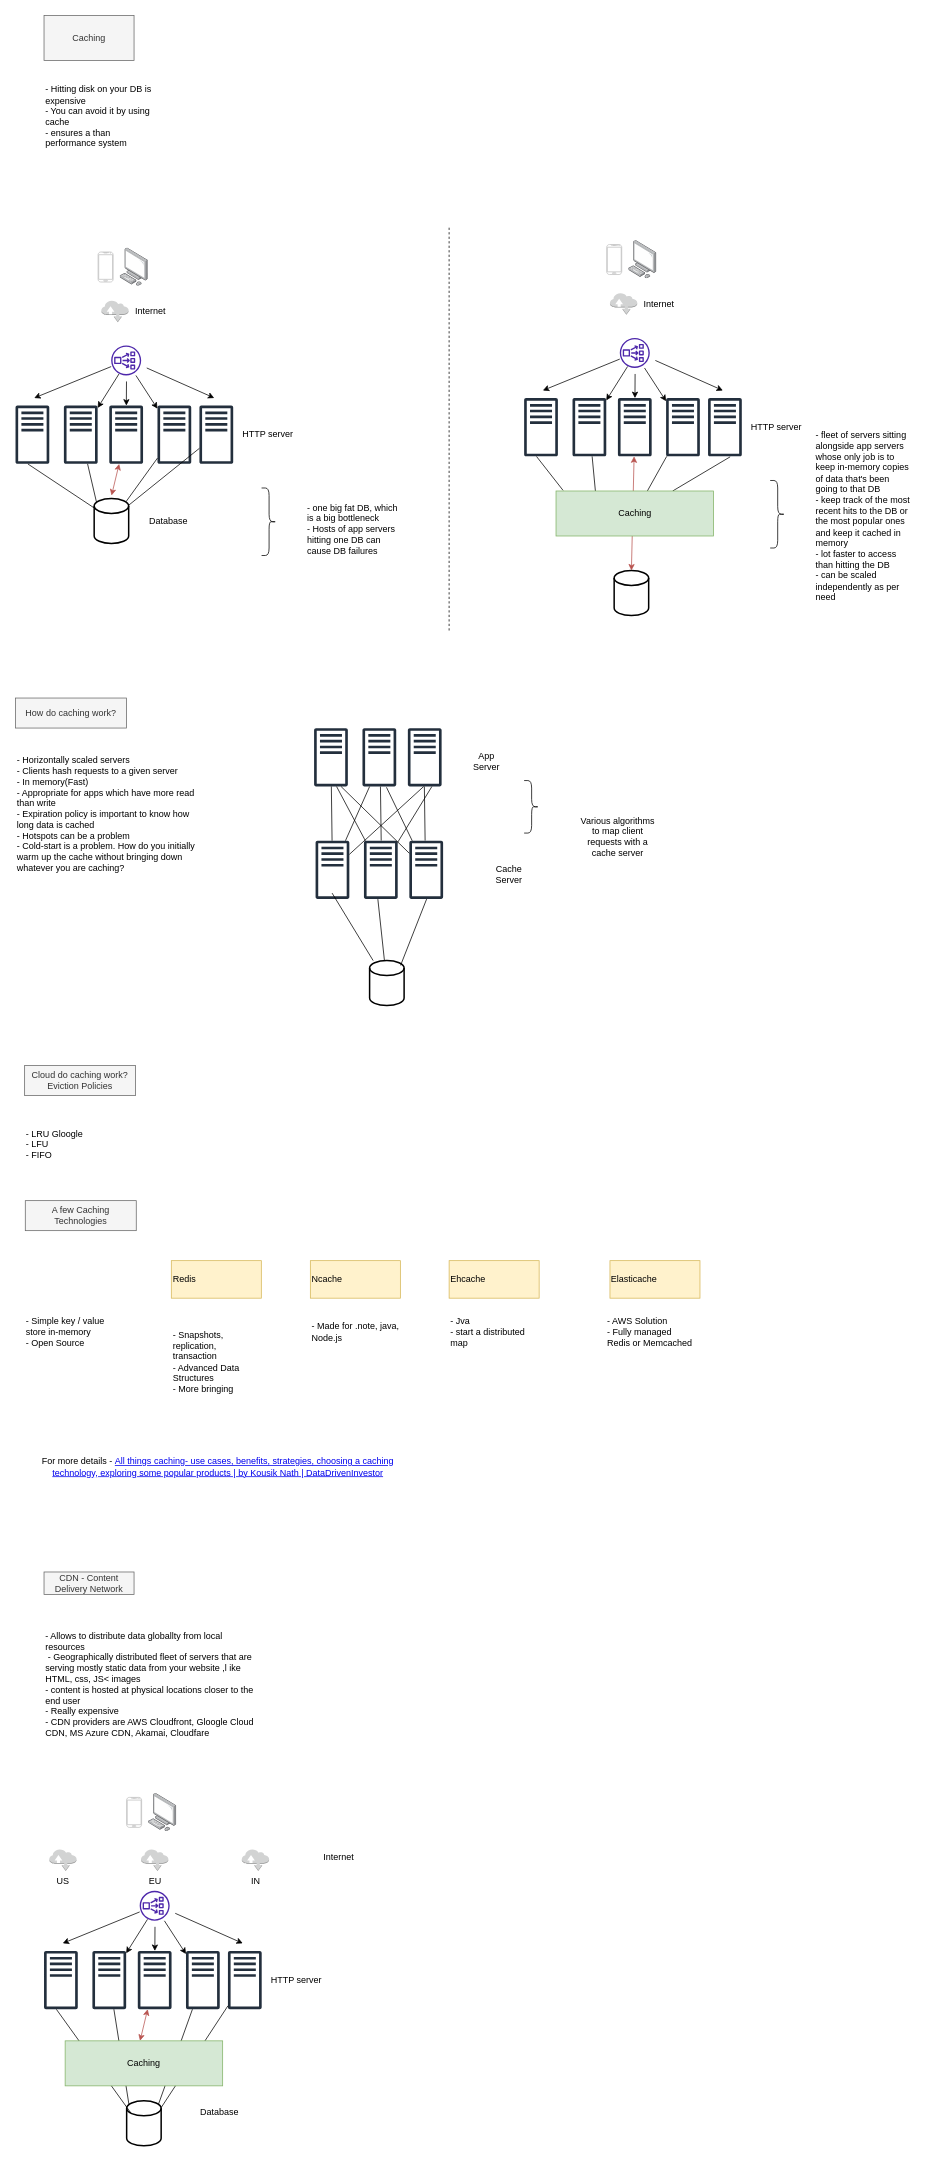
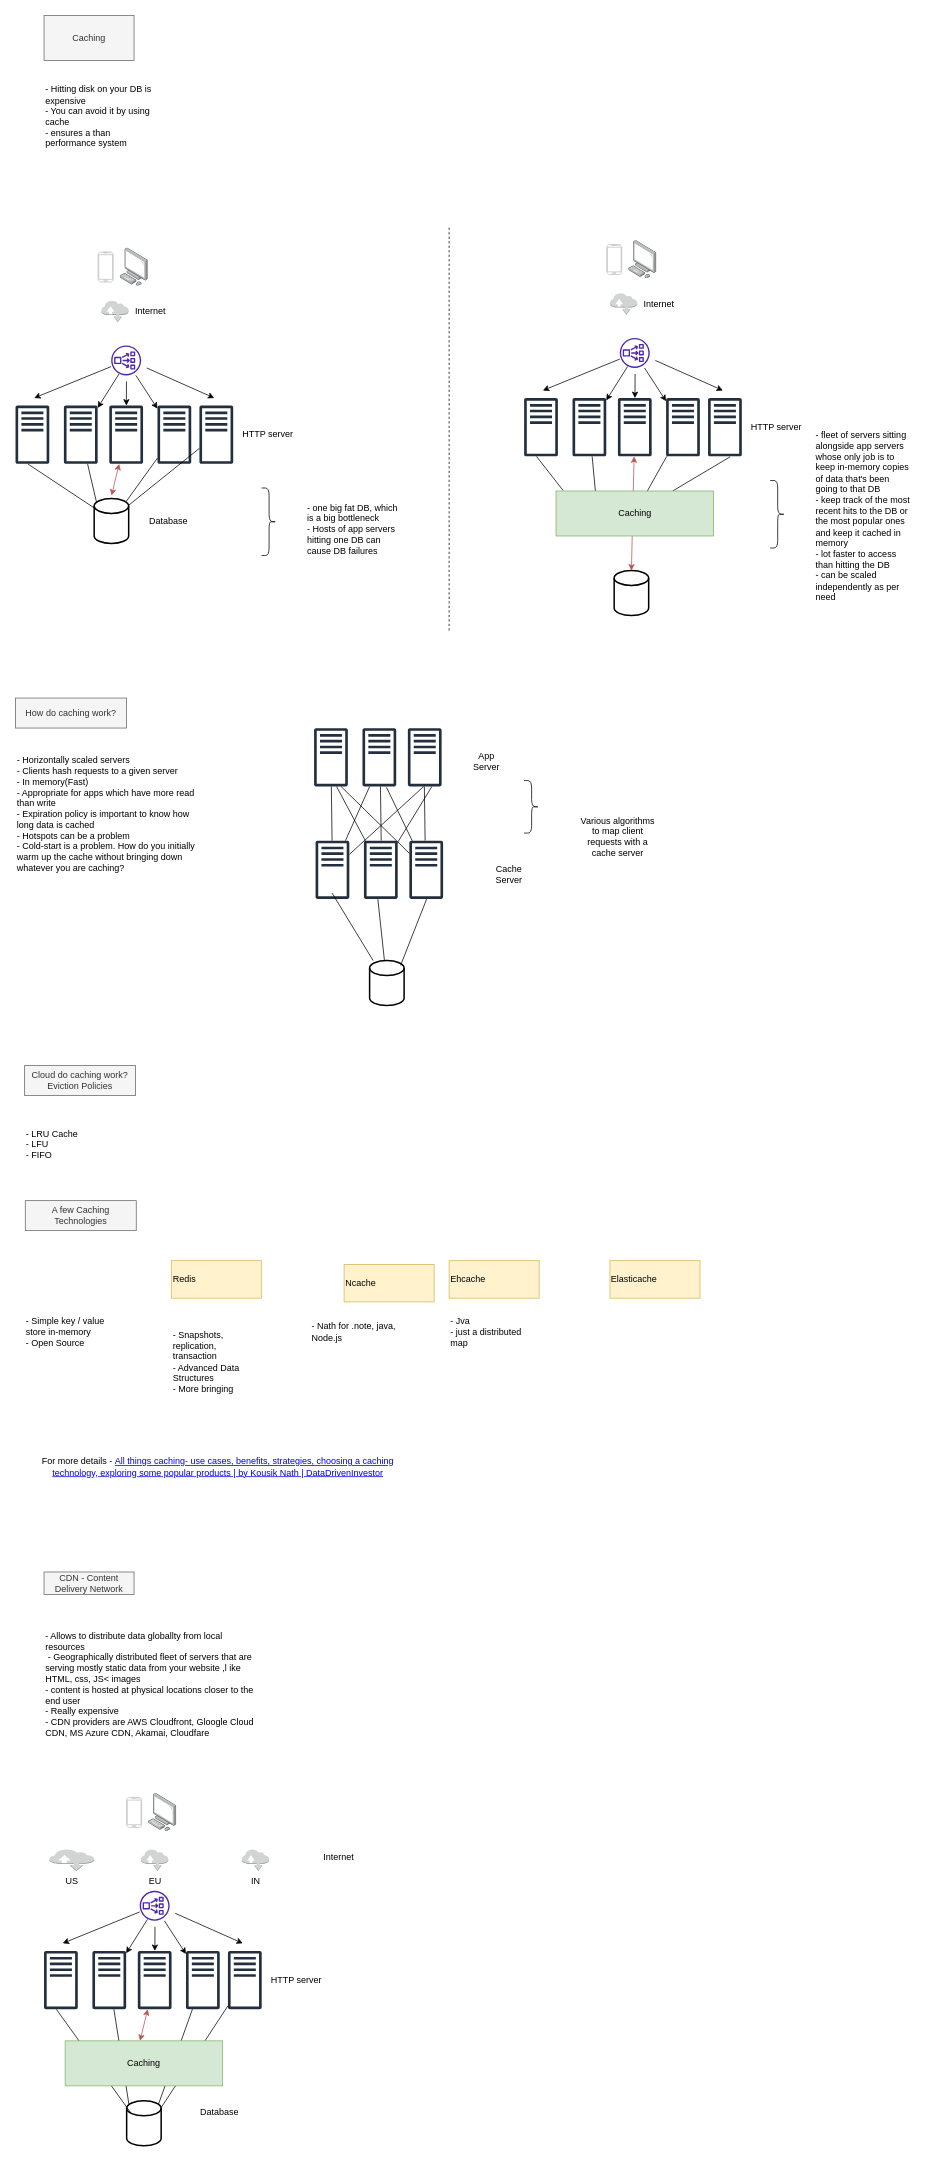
- <mxCell id="82" value="- LRU Gloogle&lt;br&gt;- LFU&lt;br&gt;- FIFO" style="text;strokeColor=none;align=left;fillColor=none;html=1;verticalAlign=middle;whiteSpace=wrap;rounded=0;" vertex="1" parent="1"><mxGeometry x="32.16" y="1500" width="120" height="50" as="geometry" /></mxCell>
+ <mxCell id="82" value="- LRU Cache&lt;br&gt;- LFU&lt;br&gt;- FIFO" style="text;strokeColor=none;align=left;fillColor=none;html=1;verticalAlign=middle;whiteSpace=wrap;rounded=0;" vertex="1" parent="1"><mxGeometry x="32.16" y="1500" width="120" height="50" as="geometry" /></mxCell>
- <mxCell id="85" value="Ncache" style="text;strokeColor=#d6b656;align=left;fillColor=#fff2cc;html=1;verticalAlign=middle;whiteSpace=wrap;rounded=0;" vertex="1" parent="1"><mxGeometry x="413" y="1680" width="120" height="50" as="geometry" /></mxCell>
+ <mxCell id="85" value="Ncache" style="text;strokeColor=#d6b656;align=left;fillColor=#fff2cc;html=1;verticalAlign=middle;whiteSpace=wrap;rounded=0;" vertex="1" parent="1"><mxGeometry x="458" y="1685" width="120" height="50" as="geometry" /></mxCell>
- <mxCell id="90" value="- Made for .note, java, Node.js" style="text;strokeColor=none;align=left;fillColor=none;html=1;verticalAlign=middle;whiteSpace=wrap;rounded=0;" vertex="1" parent="1"><mxGeometry x="413" y="1750" width="120" height="50" as="geometry" /></mxCell>
+ <mxCell id="90" value="- Nath for .note, java, Node.js" style="text;strokeColor=none;align=left;fillColor=none;html=1;verticalAlign=middle;whiteSpace=wrap;rounded=0;" vertex="1" parent="1"><mxGeometry x="413" y="1750" width="120" height="50" as="geometry" /></mxCell>
- <mxCell id="91" value="- Jva&lt;br&gt;- start a distributed map" style="text;strokeColor=none;align=left;fillColor=none;html=1;verticalAlign=middle;whiteSpace=wrap;rounded=0;" vertex="1" parent="1"><mxGeometry x="598" y="1750" width="120" height="50" as="geometry" /></mxCell>
+ <mxCell id="91" value="- Jva&lt;br&gt;- just a distributed map" style="text;strokeColor=none;align=left;fillColor=none;html=1;verticalAlign=middle;whiteSpace=wrap;rounded=0;" vertex="1" parent="1"><mxGeometry x="598" y="1750" width="120" height="50" as="geometry" /></mxCell>
- <mxCell id="92" value="- AWS Solution&lt;br&gt;- Fully managed Redis or Memcached" style="text;strokeColor=none;align=left;fillColor=none;html=1;verticalAlign=middle;whiteSpace=wrap;rounded=0;" vertex="1" parent="1"><mxGeometry x="807.48" y="1750" width="120" height="50" as="geometry" /></mxCell>
- <mxCell id="100" value="US" style="outlineConnect=0;dashed=0;verticalLabelPosition=bottom;verticalAlign=top;align=center;html=1;shape=mxgraph.aws3.internet;fillColor=#D2D3D3;gradientColor=none;" vertex="1" parent="1"><mxGeometry x="65" y="2464.55" width="36.36" height="29.1" as="geometry" /></mxCell>
+ <mxCell id="100" value="US" style="outlineConnect=0;dashed=0;verticalLabelPosition=bottom;verticalAlign=top;align=center;html=1;shape=mxgraph.aws3.internet;fillColor=#D2D3D3;gradientColor=none;" vertex="1" parent="1"><mxGeometry x="65" y="2464.55" width="60" height="29.1" as="geometry" /></mxCell>
